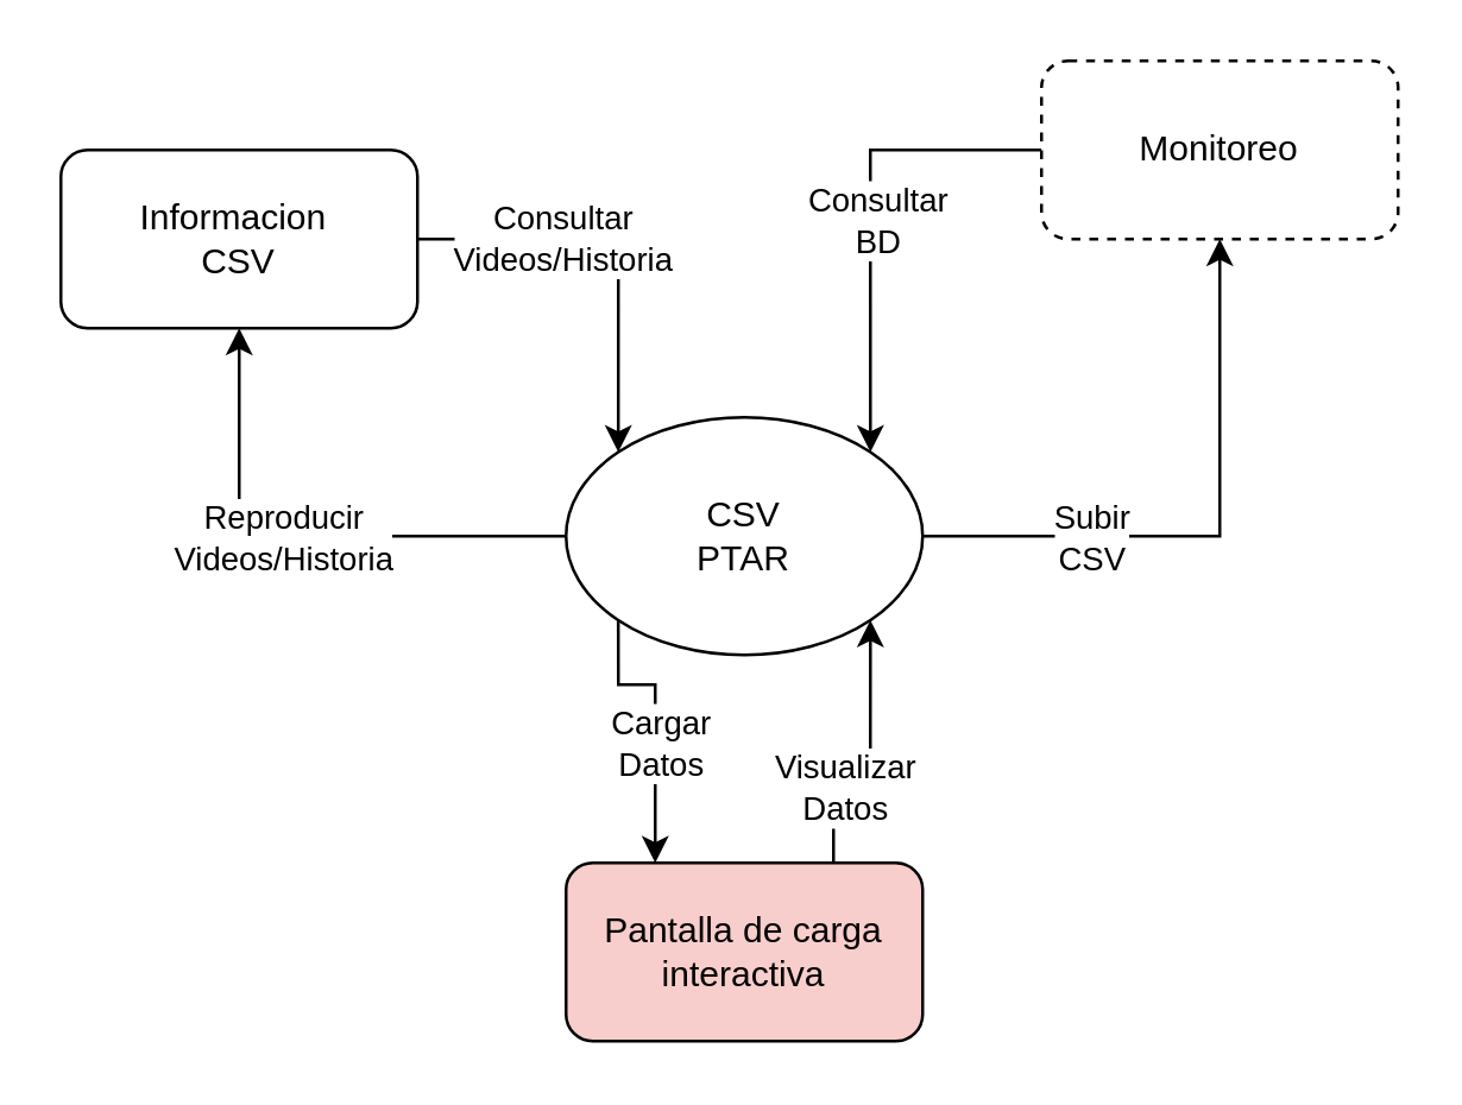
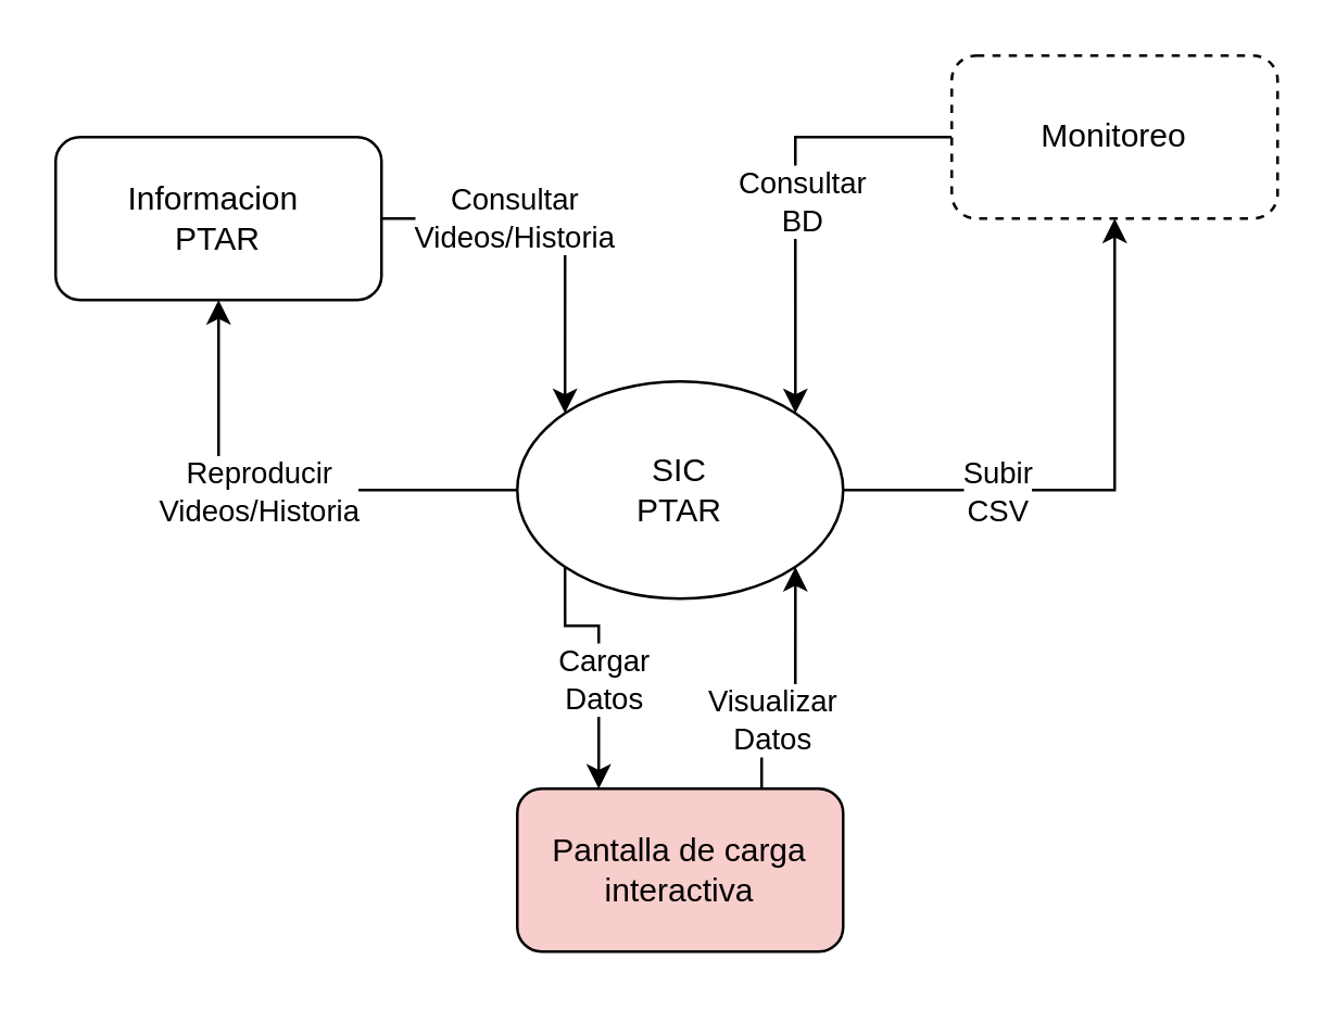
- <mxCell id="11" value="Informacion&amp;nbsp;&lt;div&gt;CSV&lt;/div&gt;" style="rounded=1;whiteSpace=wrap;html=1;" vertex="1" parent="1"><mxGeometry x="20" y="50" width="120" height="60" as="geometry" /></mxCell>
+ <mxCell id="11" value="Informacion&amp;nbsp;&lt;div&gt;PTAR&lt;/div&gt;" style="rounded=1;whiteSpace=wrap;html=1;" vertex="1" parent="1"><mxGeometry x="20" y="50" width="120" height="60" as="geometry" /></mxCell>
- <mxCell id="8" value="CSV&lt;div&gt;PTAR&lt;/div&gt;" style="ellipse;whiteSpace=wrap;html=1;" vertex="1" parent="1"><mxGeometry x="190" y="140" width="120" height="80" as="geometry" /></mxCell>
+ <mxCell id="8" value="SIC&lt;div&gt;PTAR&lt;/div&gt;" style="ellipse;whiteSpace=wrap;html=1;" vertex="1" parent="1"><mxGeometry x="190" y="140" width="120" height="80" as="geometry" /></mxCell>
